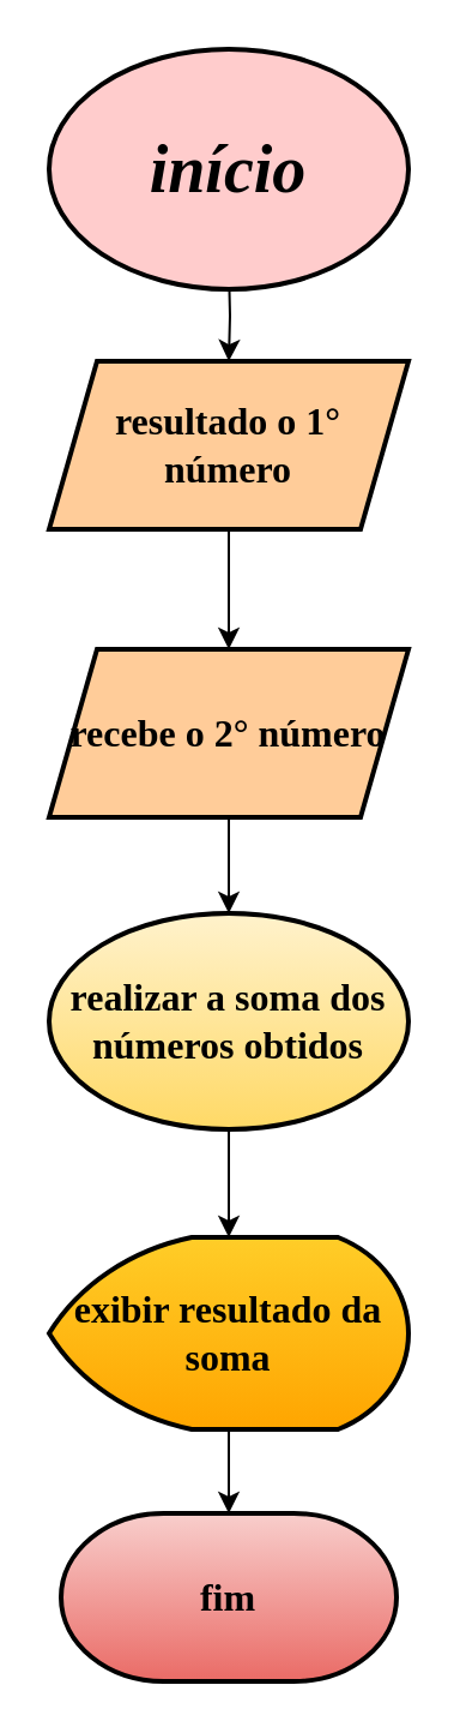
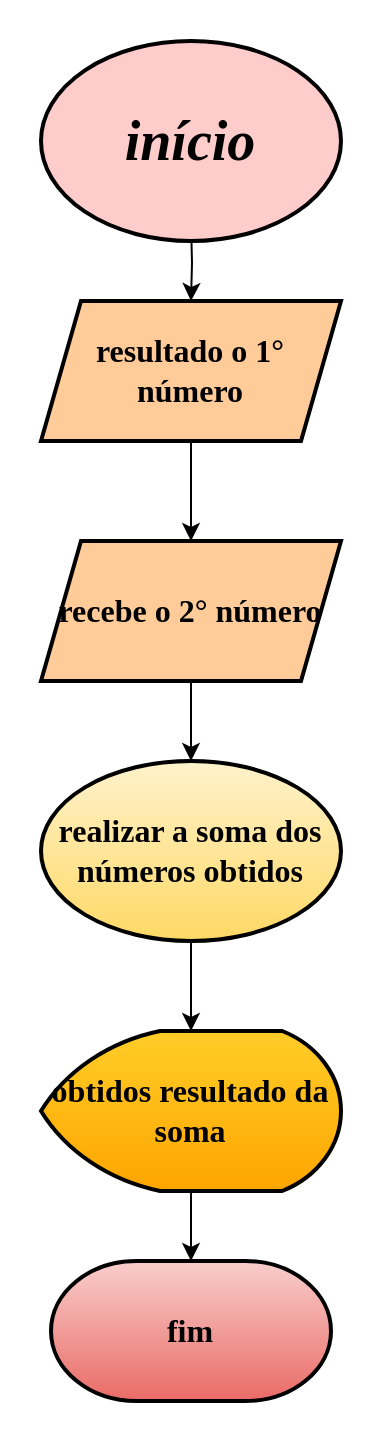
- <mxCell id="11" value="&lt;b&gt;&lt;font style=&quot;font-size: 16px;&quot; face=&quot;Comic Sans MS&quot;&gt;exibir resultado da soma&lt;/font&gt;&lt;/b&gt;" style="strokeWidth=2;html=1;shape=mxgraph.flowchart.display;whiteSpace=wrap;fillColor=#ffcd28;strokeColor=#000000;gradientColor=#ffa500;" vertex="1" parent="1"><mxGeometry x="20" y="515" width="150" height="80" as="geometry" /></mxCell>
+ <mxCell id="11" value="&lt;b&gt;&lt;font style=&quot;font-size: 16px;&quot; face=&quot;Comic Sans MS&quot;&gt;obtidos resultado da soma&lt;/font&gt;&lt;/b&gt;" style="strokeWidth=2;html=1;shape=mxgraph.flowchart.display;whiteSpace=wrap;fillColor=#ffcd28;strokeColor=#000000;gradientColor=#ffa500;" vertex="1" parent="1"><mxGeometry x="20" y="515" width="150" height="80" as="geometry" /></mxCell>
